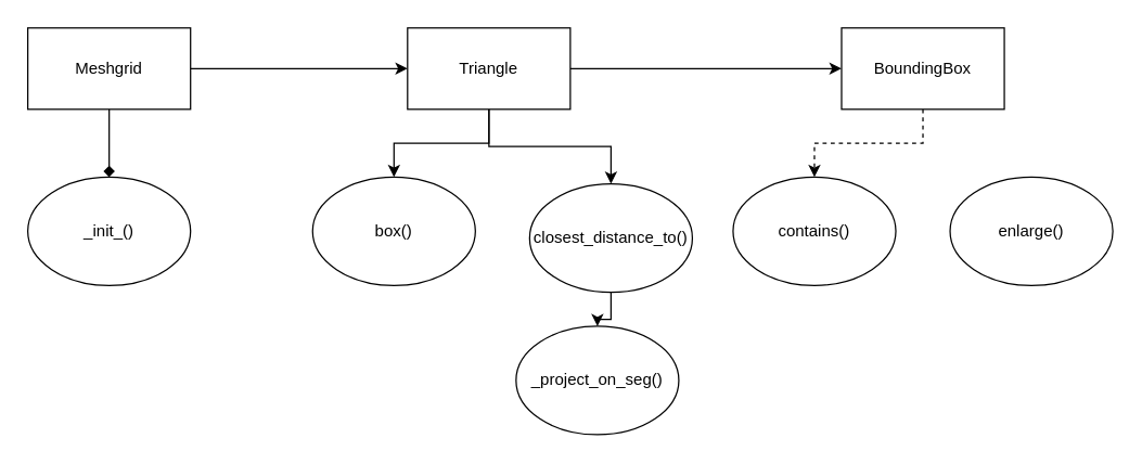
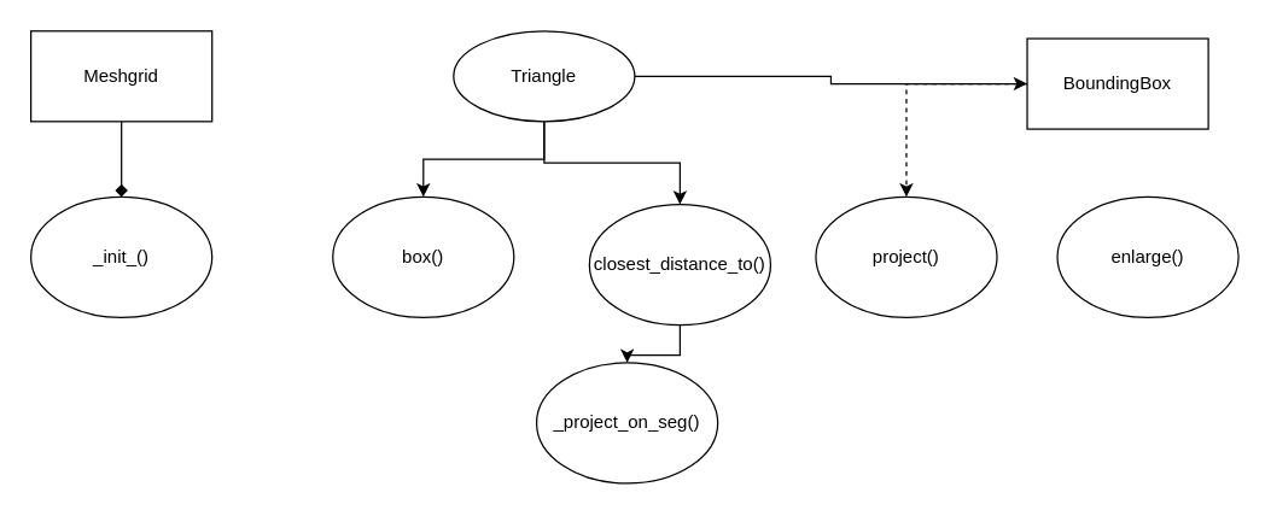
- <mxCell id="3" style="edgeStyle=orthogonalEdgeStyle;rounded=0;orthogonalLoop=1;jettySize=auto;html=1;entryX=0;entryY=0.5;entryDx=0;entryDy=0;" edge="1" parent="1" source="4" target="10"><mxGeometry relative="1" as="geometry" /></mxCell>
- <mxCell id="10" value="Triangle" style="rounded=0;whiteSpace=wrap;html=1;" vertex="1" parent="1"><mxGeometry x="300" y="20" width="120" height="60" as="geometry" /></mxCell>
+ <mxCell id="10" value="Triangle" style="ellipse;whiteSpace=wrap;html=1;" vertex="1" parent="1"><mxGeometry x="300" y="20" width="120" height="60" as="geometry" /></mxCell>
- <mxCell id="6" value="BoundingBox" style="rounded=0;whiteSpace=wrap;html=1;" vertex="1" parent="1"><mxGeometry x="620" y="20" width="120" height="60" as="geometry" /></mxCell>
+ <mxCell id="6" value="BoundingBox" style="rounded=0;whiteSpace=wrap;html=1;" vertex="1" parent="1"><mxGeometry x="680" y="25" width="120" height="60" as="geometry" /></mxCell>
- <mxCell id="14" value="box()" style="ellipse;whiteSpace=wrap;html=1;" vertex="1" parent="1"><mxGeometry x="230" y="130" width="120" height="80" as="geometry" /></mxCell>
+ <mxCell id="14" value="box()" style="ellipse;whiteSpace=wrap;html=1;" vertex="1" parent="1"><mxGeometry x="220" y="130" width="120" height="80" as="geometry" /></mxCell>
- <mxCell id="17" value="contains()" style="ellipse;whiteSpace=wrap;html=1;" vertex="1" parent="1"><mxGeometry x="540" y="130" width="120" height="80" as="geometry" /></mxCell>
+ <mxCell id="17" value="project()" style="ellipse;whiteSpace=wrap;html=1;" vertex="1" parent="1"><mxGeometry x="540" y="130" width="120" height="80" as="geometry" /></mxCell>
- <mxCell id="15" value="_project_on_seg()" style="ellipse;whiteSpace=wrap;html=1;" vertex="1" parent="1"><mxGeometry x="380" y="240" width="120" height="80" as="geometry" /></mxCell>
+ <mxCell id="15" value="_project_on_seg()" style="ellipse;whiteSpace=wrap;html=1;" vertex="1" parent="1"><mxGeometry x="355" y="240" width="120" height="80" as="geometry" /></mxCell>
